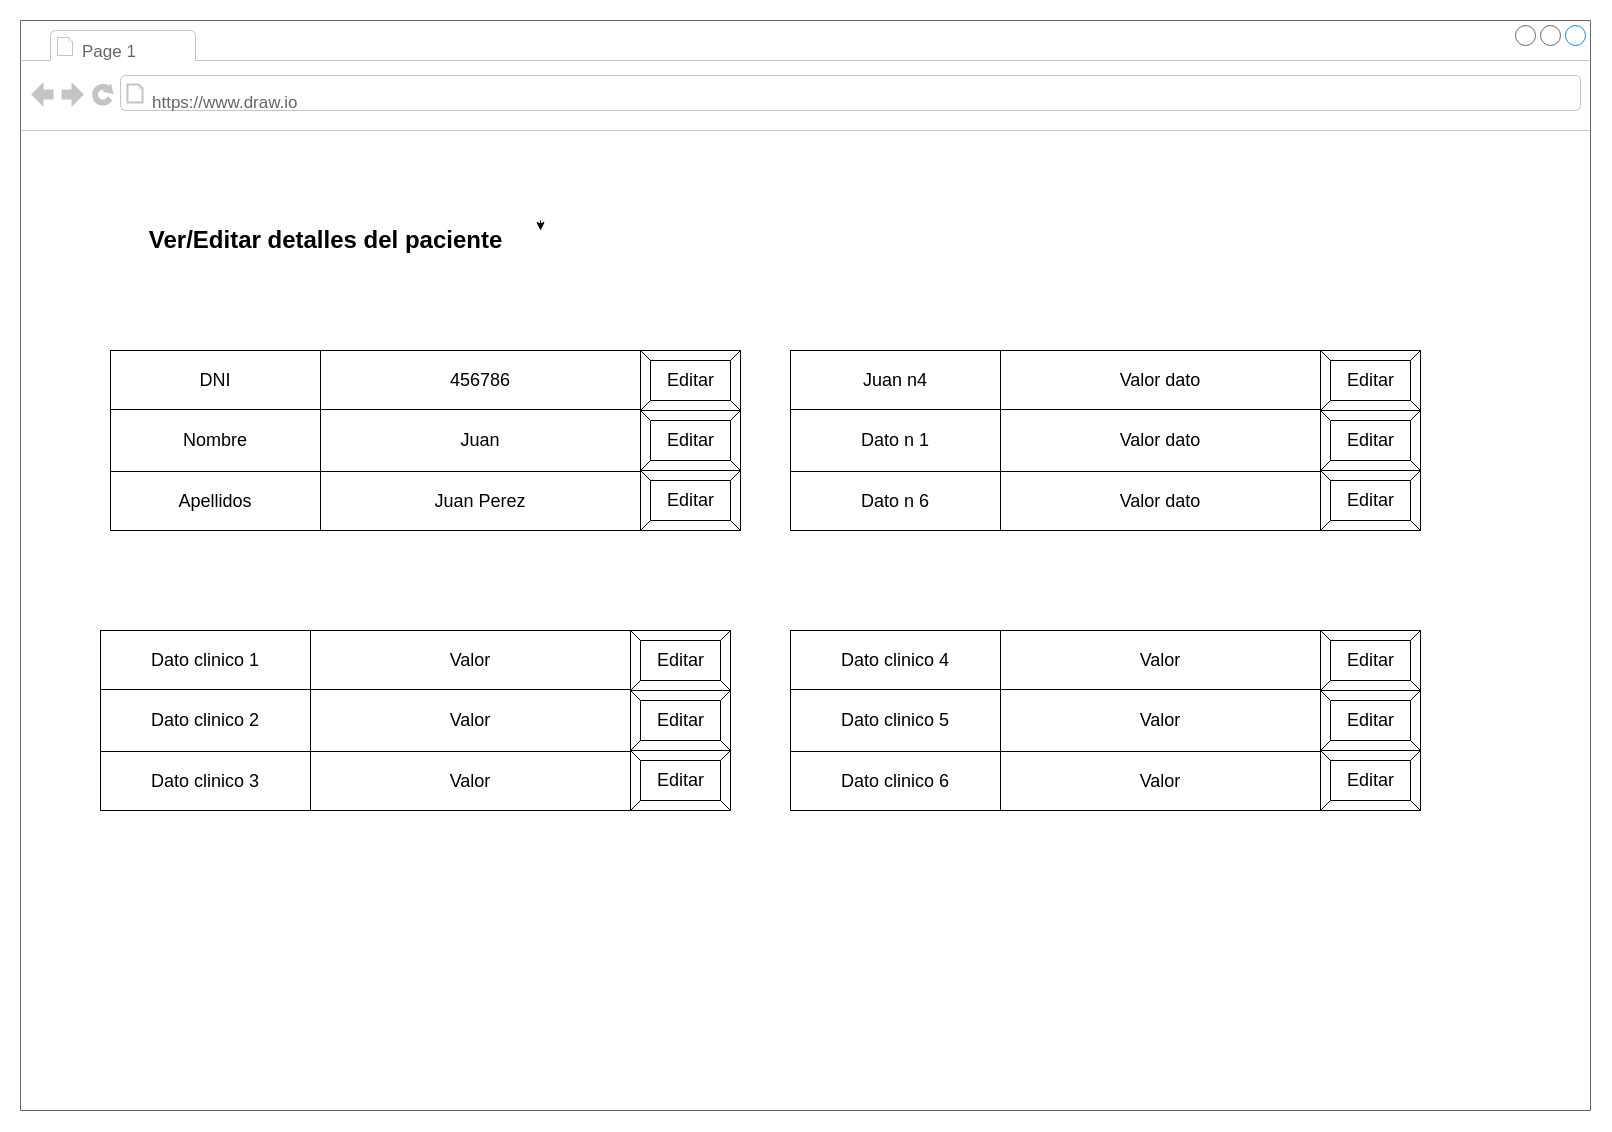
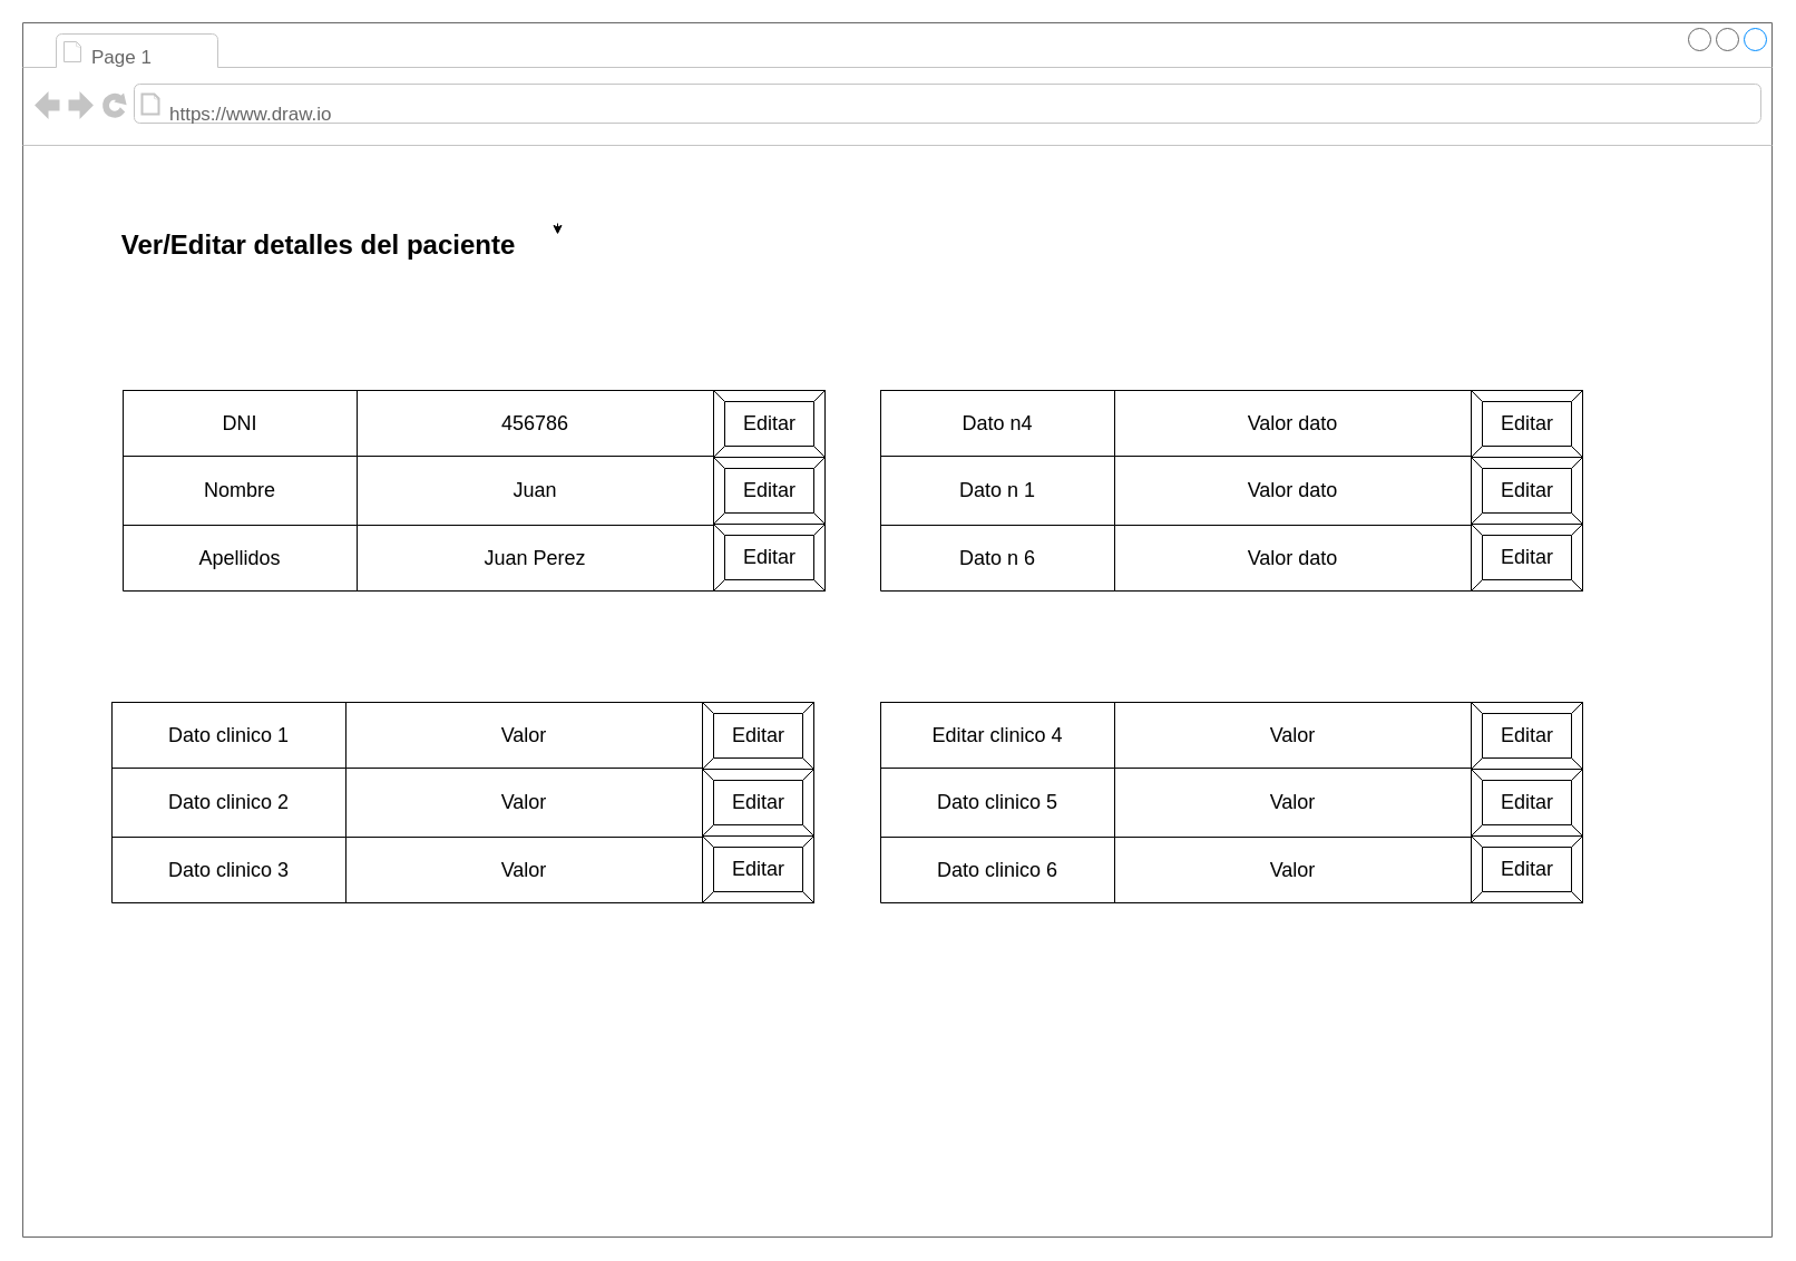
- <mxCell id="5" value="Ver/Editar detalles del paciente" style="text;strokeColor=none;fillColor=none;html=1;fontSize=24;fontStyle=1;verticalAlign=middle;align=center;" vertex="1" parent="2"><mxGeometry x="90" y="200" width="430" height="40" as="geometry" /></mxCell>
+ <mxCell id="5" value="Ver/Editar detalles del paciente" style="text;strokeColor=none;fillColor=none;html=1;fontSize=24;fontStyle=1;verticalAlign=middle;align=center;" vertex="1" parent="2"><mxGeometry x="50" y="180" width="430" height="40" as="geometry" /></mxCell>
- <mxCell id="25" value="Juan n4" style="shape=partialRectangle;html=1;whiteSpace=wrap;connectable=0;fillColor=none;top=0;left=0;bottom=0;right=0;overflow=hidden;fontSize=18;" vertex="1" parent="24"><mxGeometry width="210" height="59" as="geometry"><mxRectangle width="210" height="59" as="alternateBounds" /></mxGeometry></mxCell>
+ <mxCell id="25" value="Dato n4" style="shape=partialRectangle;html=1;whiteSpace=wrap;connectable=0;fillColor=none;top=0;left=0;bottom=0;right=0;overflow=hidden;fontSize=18;" vertex="1" parent="24"><mxGeometry width="210" height="59" as="geometry"><mxRectangle width="210" height="59" as="alternateBounds" /></mxGeometry></mxCell>
- <mxCell id="57" value="Dato clinico 4" style="shape=partialRectangle;html=1;whiteSpace=wrap;connectable=0;fillColor=none;top=0;left=0;bottom=0;right=0;overflow=hidden;fontSize=18;" vertex="1" parent="56"><mxGeometry width="210" height="59" as="geometry"><mxRectangle width="210" height="59" as="alternateBounds" /></mxGeometry></mxCell>
+ <mxCell id="57" value="Editar clinico 4" style="shape=partialRectangle;html=1;whiteSpace=wrap;connectable=0;fillColor=none;top=0;left=0;bottom=0;right=0;overflow=hidden;fontSize=18;" vertex="1" parent="56"><mxGeometry width="210" height="59" as="geometry"><mxRectangle width="210" height="59" as="alternateBounds" /></mxGeometry></mxCell>
